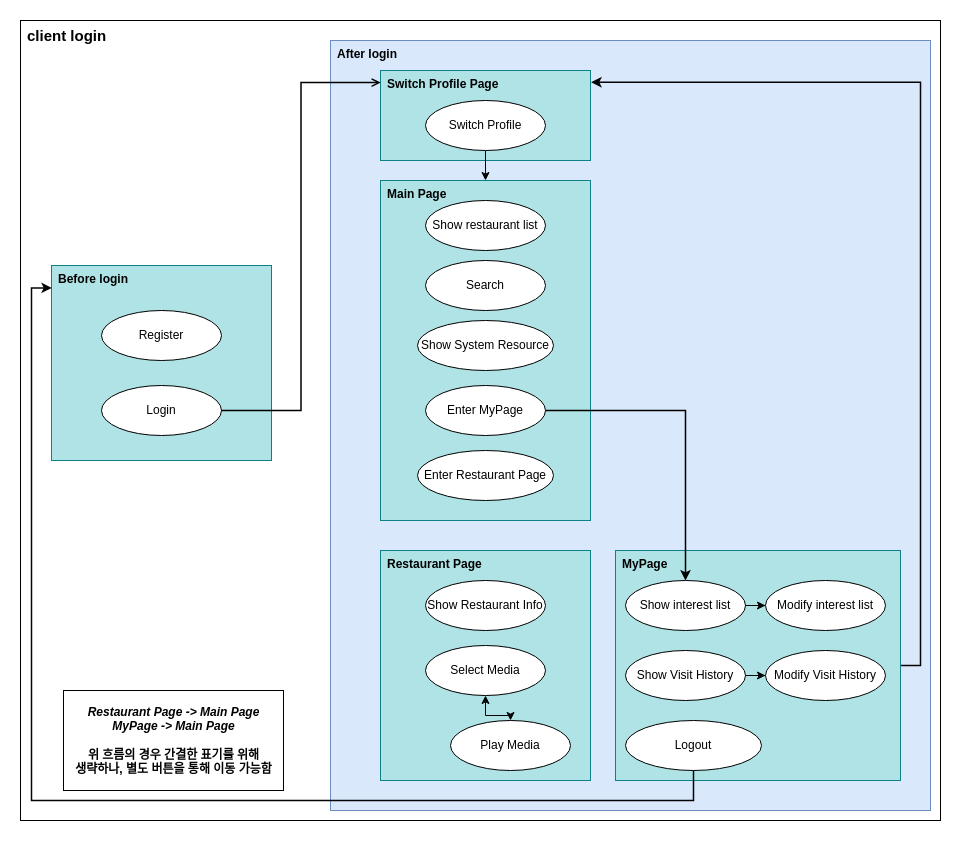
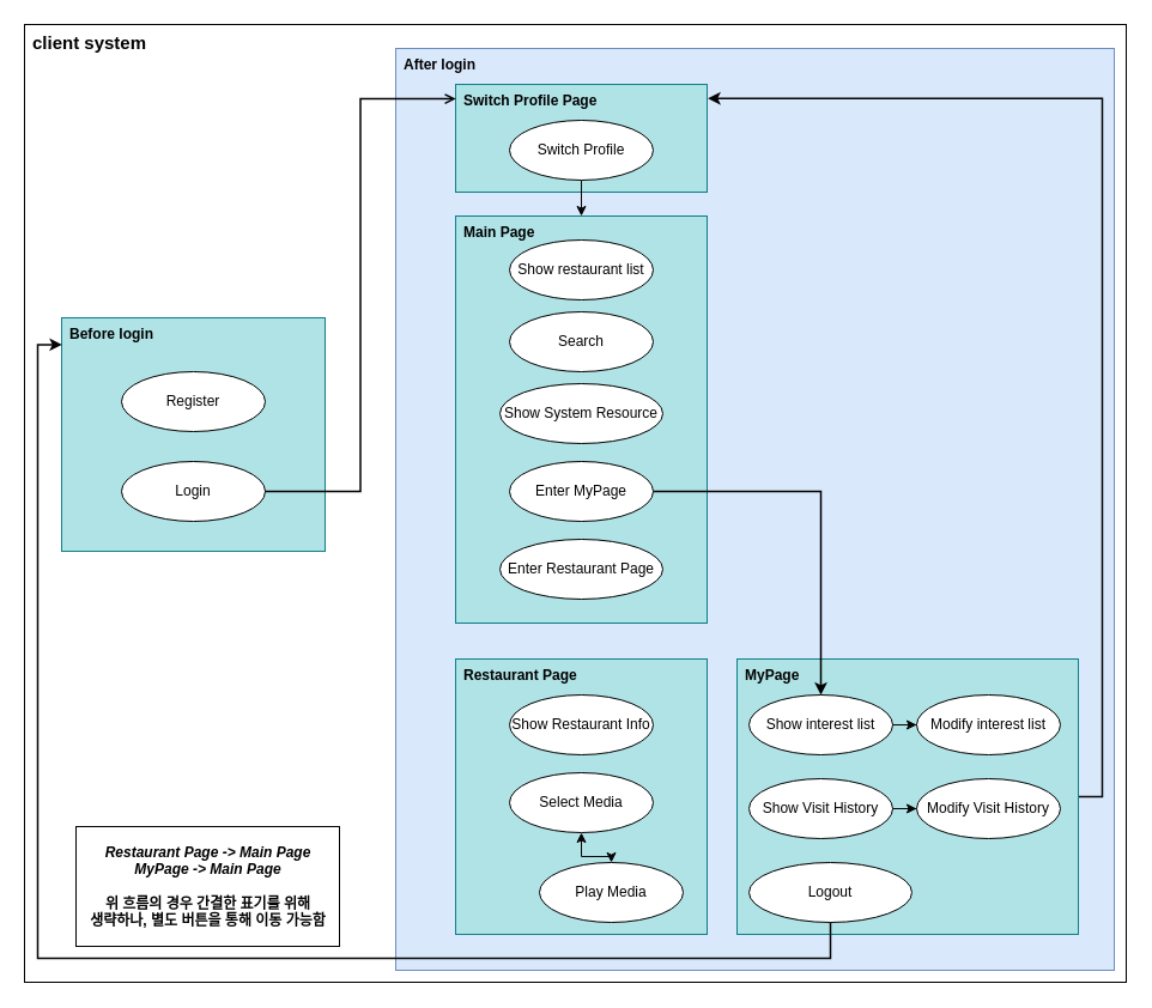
- <mxCell id="2" value="client login" style="rounded=0;whiteSpace=wrap;html=1;align=left;verticalAlign=top;fontStyle=1;fontSize=15;spacingLeft=5;" parent="1" vertex="1"><mxGeometry x="20" y="20" width="920" height="800" as="geometry" /></mxCell>
+ <mxCell id="2" value="client system" style="rounded=0;whiteSpace=wrap;html=1;align=left;verticalAlign=top;fontStyle=1;fontSize=15;spacingLeft=5;" parent="1" vertex="1"><mxGeometry x="20" y="20" width="920" height="800" as="geometry" /></mxCell>
